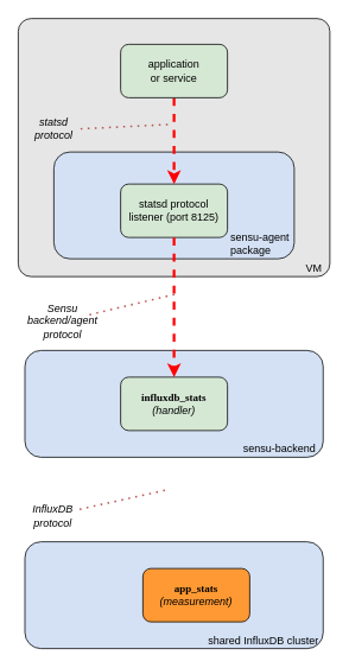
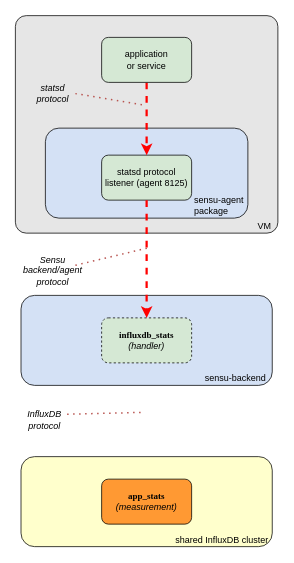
- <mxCell id="12" value="&lt;i&gt;statsd&lt;br&gt;protocol&lt;/i&gt;" style="text;html=1;strokeColor=none;fillColor=none;align=center;verticalAlign=middle;whiteSpace=wrap;rounded=0;labelBackgroundColor=none;fontFamily=Helvetica;fontSize=12;fontColor=#000000;" vertex="1" parent="1"><mxGeometry x="30" y="129" width="60" height="30" as="geometry" /></mxCell>
+ <mxCell id="12" value="&lt;i&gt;statsd&lt;br&gt;protocol&lt;/i&gt;" style="text;html=1;strokeColor=none;fillColor=none;align=center;verticalAlign=middle;whiteSpace=wrap;rounded=0;labelBackgroundColor=none;fontFamily=Helvetica;fontSize=12;fontColor=#000000;" vertex="1" parent="1"><mxGeometry x="40" y="109" width="60" height="30" as="geometry" /></mxCell>
- <mxCell id="4" value="statsd protocol listener (port 8125)" style="rounded=1;whiteSpace=wrap;html=1;fillColor=#D5E8D4;" vertex="1" parent="1"><mxGeometry x="135" y="206" width="120" height="60" as="geometry" /></mxCell>
+ <mxCell id="4" value="statsd protocol listener (agent 8125)" style="rounded=1;whiteSpace=wrap;html=1;fillColor=#D5E8D4;" vertex="1" parent="1"><mxGeometry x="135" y="206" width="120" height="60" as="geometry" /></mxCell>
- <mxCell id="8" value="&lt;p class=&quot;p1&quot; style=&quot;margin: 0px ; font-stretch: normal ; line-height: normal ; font-family: &amp;#34;menlo&amp;#34;&quot;&gt;&lt;b&gt;&lt;span class=&quot;s1&quot;&gt;influxdb_st&lt;/span&gt;&lt;span class=&quot;s2&quot;&gt;ats&lt;/span&gt;&lt;/b&gt;&lt;/p&gt;&lt;p class=&quot;p1&quot; style=&quot;margin: 0px ; font-stretch: normal ; line-height: normal&quot;&gt;&lt;span class=&quot;s2&quot;&gt;&lt;i&gt;&lt;font style=&quot;font-size: 12px&quot;&gt;(handler)&lt;/font&gt;&lt;/i&gt;&lt;/span&gt;&lt;/p&gt;" style="rounded=1;whiteSpace=wrap;html=1;fillColor=#D5E8D4;" vertex="1" parent="1"><mxGeometry x="135" y="423" width="120" height="60" as="geometry" /></mxCell>
+ <mxCell id="8" value="&lt;p class=&quot;p1&quot; style=&quot;margin: 0px ; font-stretch: normal ; line-height: normal ; font-family: &amp;#34;menlo&amp;#34;&quot;&gt;&lt;b&gt;&lt;span class=&quot;s1&quot;&gt;influxdb_st&lt;/span&gt;&lt;span class=&quot;s2&quot;&gt;ats&lt;/span&gt;&lt;/b&gt;&lt;/p&gt;&lt;p class=&quot;p1&quot; style=&quot;margin: 0px ; font-stretch: normal ; line-height: normal&quot;&gt;&lt;span class=&quot;s2&quot;&gt;&lt;i&gt;&lt;font style=&quot;font-size: 12px&quot;&gt;(handler)&lt;/font&gt;&lt;/i&gt;&lt;/span&gt;&lt;/p&gt;" style="rounded=1;whiteSpace=wrap;html=1;fillColor=#D5E8D4;dashed=1;" vertex="1" parent="1"><mxGeometry x="135" y="423" width="120" height="60" as="geometry" /></mxCell>
- <mxCell id="14" value="&lt;i&gt;InfluxDB&lt;br&gt;protocol&lt;br&gt;&lt;/i&gt;" style="text;html=1;strokeColor=none;fillColor=none;align=center;verticalAlign=middle;whiteSpace=wrap;rounded=0;labelBackgroundColor=none;fontFamily=Helvetica;fontSize=12;fontColor=#000000;" vertex="1" parent="1"><mxGeometry x="29" y="564" width="60" height="30" as="geometry" /></mxCell>
+ <mxCell id="14" value="&lt;i&gt;InfluxDB&lt;br&gt;protocol&lt;br&gt;&lt;/i&gt;" style="text;html=1;strokeColor=none;fillColor=none;align=center;verticalAlign=middle;whiteSpace=wrap;rounded=0;labelBackgroundColor=none;fontFamily=Helvetica;fontSize=12;fontColor=#000000;" vertex="1" parent="1"><mxGeometry x="29" y="544" width="60" height="30" as="geometry" /></mxCell>
- <mxCell id="11" value="&lt;p class=&quot;p1&quot; style=&quot;margin: 0px ; font-stretch: normal ; line-height: normal ; font-family: &amp;#34;menlo&amp;#34;&quot;&gt;&lt;b&gt;&lt;font style=&quot;font-size: 12px&quot;&gt;app_stats&lt;/font&gt;&lt;/b&gt;&lt;/p&gt;&lt;p class=&quot;p1&quot; style=&quot;margin: 0px ; font-stretch: normal ; line-height: normal&quot;&gt;&lt;font style=&quot;font-size: 12px&quot;&gt;&lt;i&gt;(measurement)&lt;/i&gt;&lt;/font&gt;&lt;/p&gt;" style="rounded=1;whiteSpace=wrap;html=1;fillColor=#FF9933;" vertex="1" parent="1"><mxGeometry x="160" y="638" width="120" height="60" as="geometry" /></mxCell>
+ <mxCell id="11" value="&lt;p class=&quot;p1&quot; style=&quot;margin: 0px ; font-stretch: normal ; line-height: normal ; font-family: &amp;#34;menlo&amp;#34;&quot;&gt;&lt;b&gt;&lt;font style=&quot;font-size: 12px&quot;&gt;app_stats&lt;/font&gt;&lt;/b&gt;&lt;/p&gt;&lt;p class=&quot;p1&quot; style=&quot;margin: 0px ; font-stretch: normal ; line-height: normal&quot;&gt;&lt;font style=&quot;font-size: 12px&quot;&gt;&lt;i&gt;(measurement)&lt;/i&gt;&lt;/font&gt;&lt;/p&gt;" style="rounded=1;whiteSpace=wrap;html=1;fillColor=#FF9933;" vertex="1" parent="1"><mxGeometry x="135" y="638" width="120" height="60" as="geometry" /></mxCell>
- <mxCell id="10" value="&lt;div style=&quot;text-align: justify&quot;&gt;shared InfluxDB cluster&amp;nbsp;&lt;/div&gt;" style="rounded=1;whiteSpace=wrap;html=1;align=right;verticalAlign=bottom;fillColor=#d4e1f5;" vertex="1" parent="1"><mxGeometry x="27.5" y="608" width="335" height="120" as="geometry" /></mxCell>
+ <mxCell id="10" value="&lt;div style=&quot;text-align: justify&quot;&gt;shared InfluxDB cluster&amp;nbsp;&lt;/div&gt;" style="rounded=1;whiteSpace=wrap;html=1;align=right;verticalAlign=bottom;fillColor=#FFFFCC;" vertex="1" parent="1"><mxGeometry x="27.5" y="608" width="335" height="120" as="geometry" /></mxCell>
